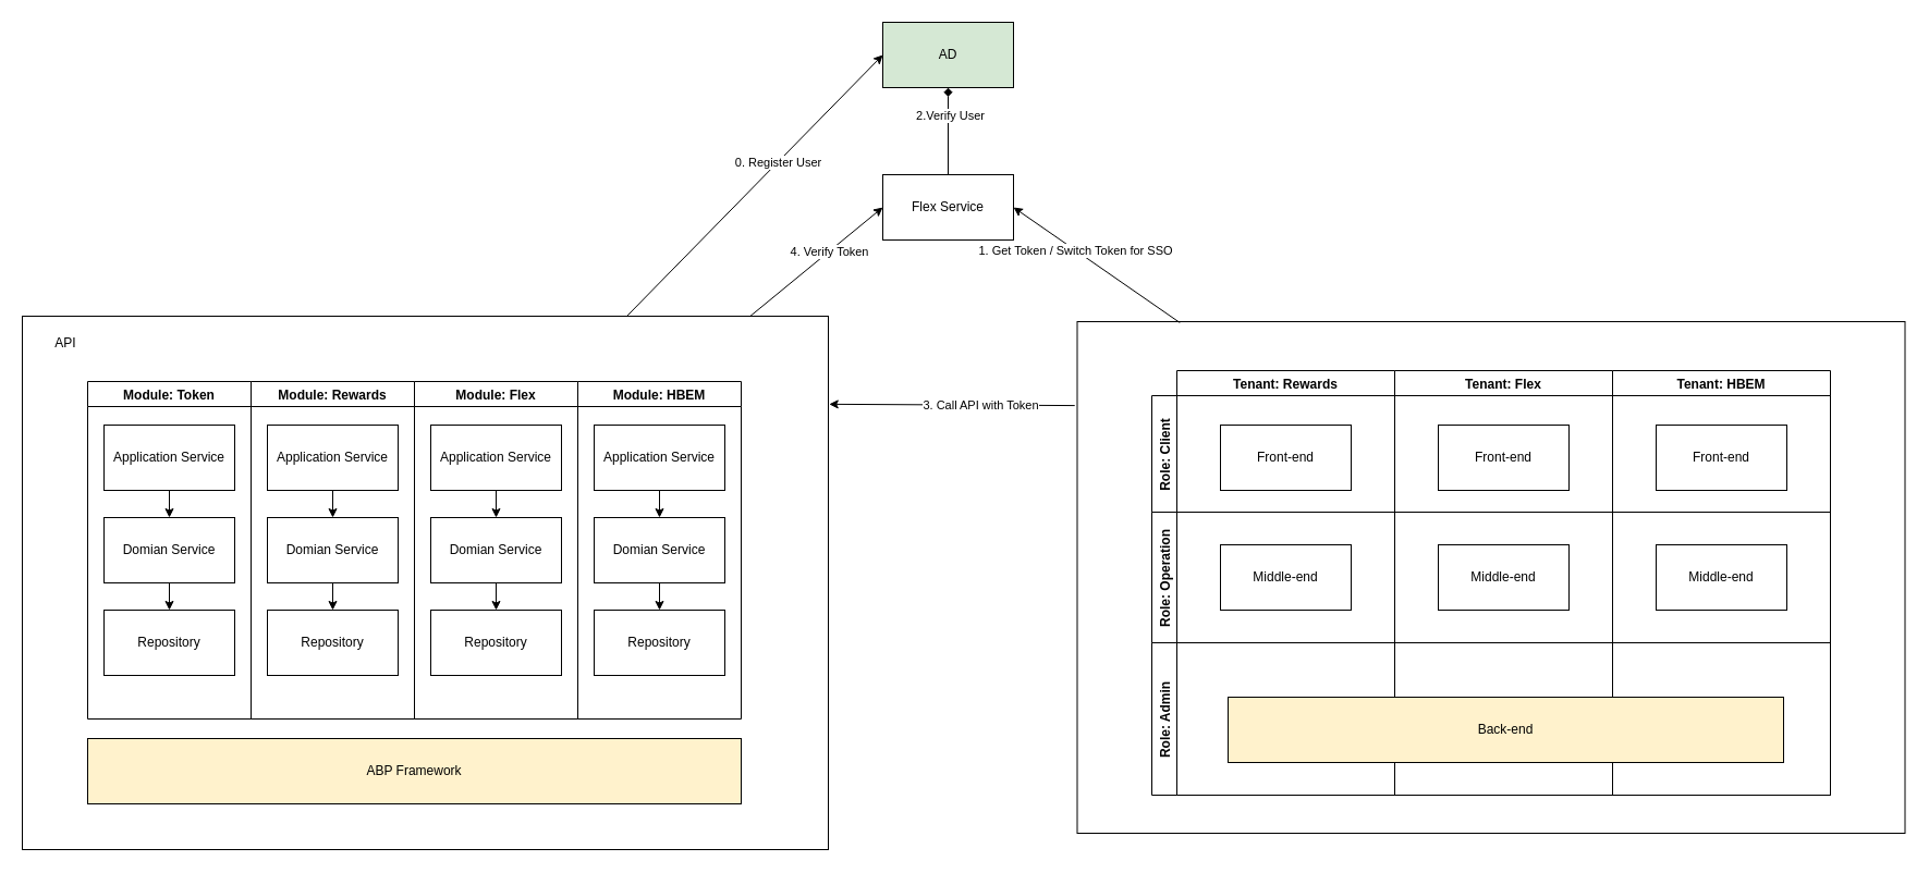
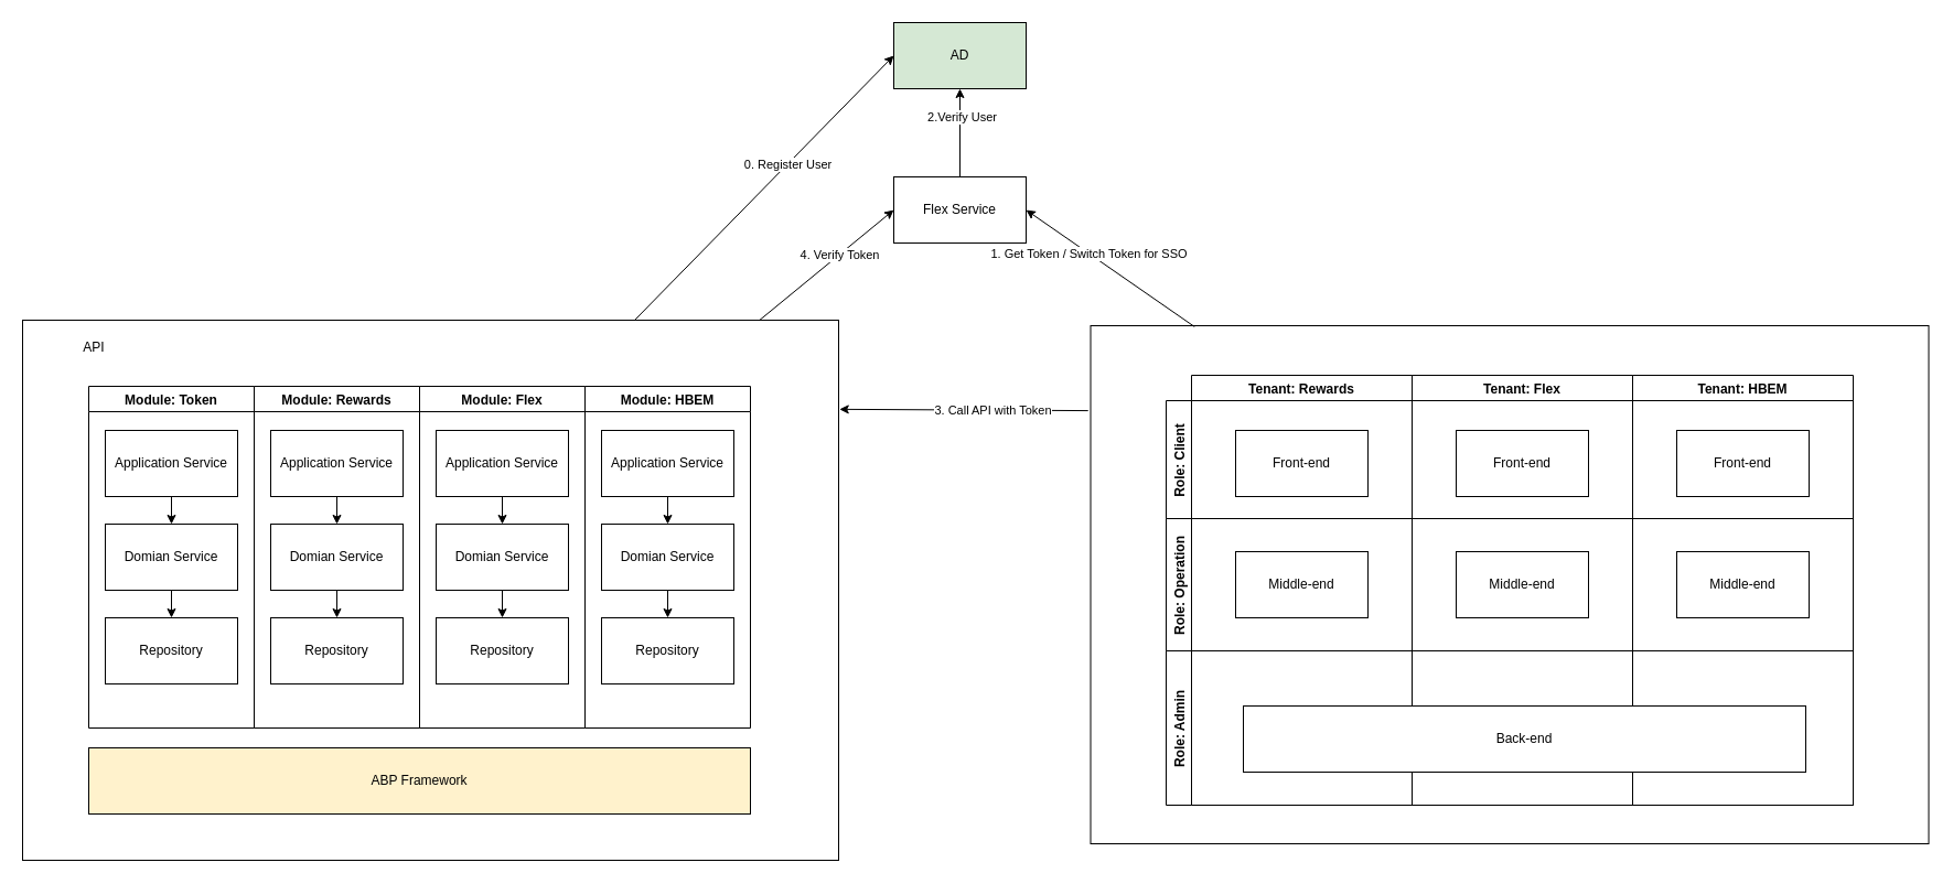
- <mxCell id="45" value="" style="endArrow=diamond;startArrow=none;html=1;rounded=0;entryX=0.5;entryY=1;entryDx=0;entryDy=0;startFill=0;" edge="1" parent="1" source="4" target="44"><mxGeometry width="50" height="50" relative="1" as="geometry"><mxPoint x="570" y="150" as="sourcePoint" /><mxPoint x="620" y="100" as="targetPoint" /></mxGeometry></mxCell>
+ <mxCell id="45" value="" style="endArrow=classic;startArrow=none;html=1;rounded=0;entryX=0.5;entryY=1;entryDx=0;entryDy=0;startFill=0;" edge="1" parent="1" source="4" target="44"><mxGeometry width="50" height="50" relative="1" as="geometry"><mxPoint x="570" y="150" as="sourcePoint" /><mxPoint x="620" y="100" as="targetPoint" /></mxGeometry></mxCell>
- <mxCell id="42" value="API" style="text;html=1;strokeColor=none;fillColor=none;align=center;verticalAlign=middle;whiteSpace=wrap;rounded=0;" vertex="1" parent="1"><mxGeometry x="30" y="300" width="60" height="30" as="geometry" /></mxCell>
+ <mxCell id="42" value="API" style="text;html=1;strokeColor=none;fillColor=none;align=center;verticalAlign=middle;whiteSpace=wrap;rounded=0;" vertex="1" parent="1"><mxGeometry x="55" y="300" width="60" height="30" as="geometry" /></mxCell>
- <mxCell id="15" value="Back-end" style="rounded=0;whiteSpace=wrap;html=1;fillColor=#fff2cc;" vertex="1" parent="14"><mxGeometry x="70" y="50" width="510" height="60" as="geometry" /></mxCell>
+ <mxCell id="15" value="Back-end" style="rounded=0;whiteSpace=wrap;html=1;" vertex="1" parent="14"><mxGeometry x="70" y="50" width="510" height="60" as="geometry" /></mxCell>
